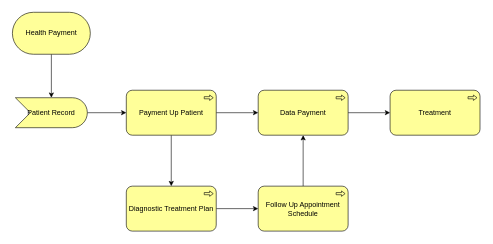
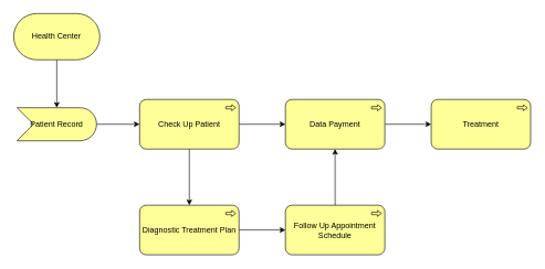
- <mxCell id="3" value="Health Payment" style="html=1;outlineConnect=0;whiteSpace=wrap;fillColor=#ffff99;shape=mxgraph.archimate3.service;" vertex="1" parent="1"><mxGeometry x="20" y="20" width="130" height="70" as="geometry" /></mxCell>
+ <mxCell id="3" value="Health Center" style="html=1;outlineConnect=0;whiteSpace=wrap;fillColor=#ffff99;shape=mxgraph.archimate3.service;" vertex="1" parent="1"><mxGeometry x="20" y="20" width="130" height="70" as="geometry" /></mxCell>
- <mxCell id="8" value="Payment Up Patient" style="html=1;outlineConnect=0;whiteSpace=wrap;fillColor=#ffff99;shape=mxgraph.archimate3.application;appType=proc;archiType=rounded;" vertex="1" parent="1"><mxGeometry x="210" y="150" width="150" height="75" as="geometry" /></mxCell>
+ <mxCell id="8" value="Check Up Patient" style="html=1;outlineConnect=0;whiteSpace=wrap;fillColor=#ffff99;shape=mxgraph.archimate3.application;appType=proc;archiType=rounded;" vertex="1" parent="1"><mxGeometry x="210" y="150" width="150" height="75" as="geometry" /></mxCell>
